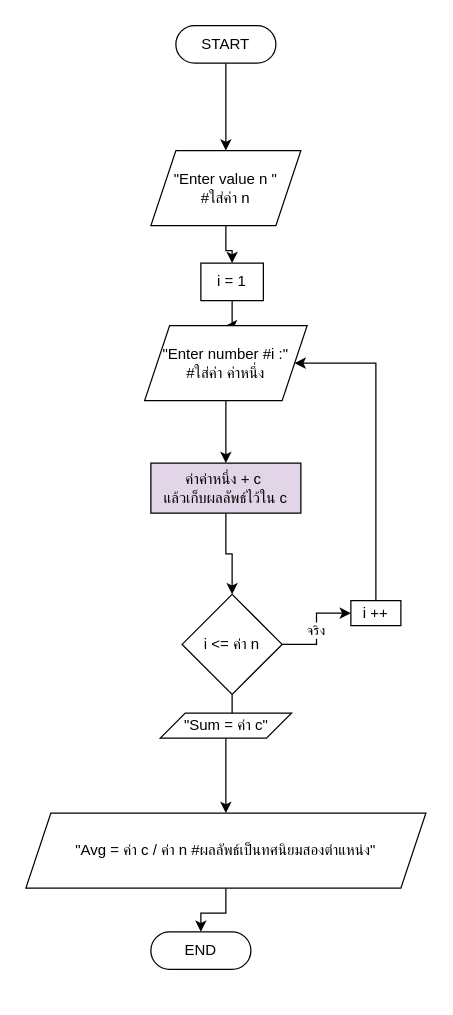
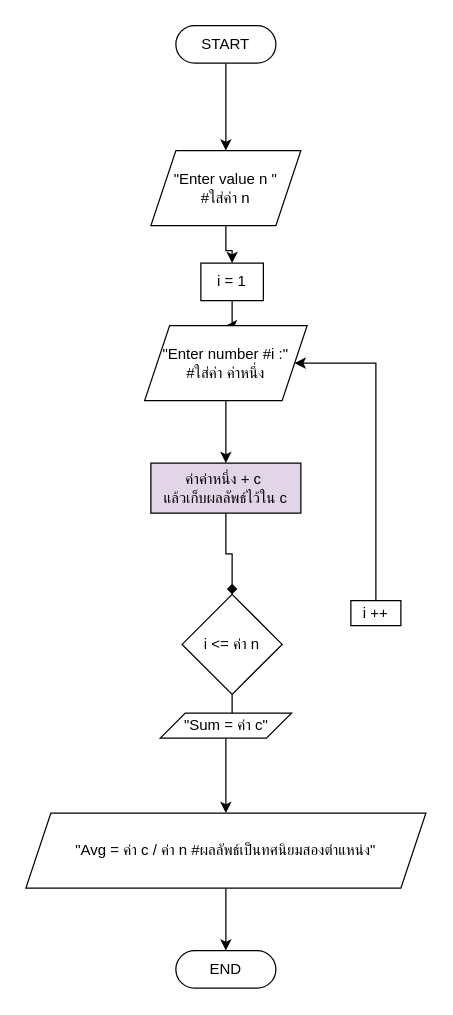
- <mxCell id="17" value="" style="edgeStyle=orthogonalEdgeStyle;rounded=0;orthogonalLoop=1;jettySize=auto;html=1;" edge="1" parent="1" source="18" target="14"><mxGeometry relative="1" as="geometry" /></mxCell>
+ <mxCell id="17" value="" style="edgeStyle=orthogonalEdgeStyle;rounded=0;orthogonalLoop=1;jettySize=auto;html=1;endArrow=diamond;" edge="1" parent="1" source="18" target="14"><mxGeometry relative="1" as="geometry" /></mxCell>
- <mxCell id="11" style="edgeStyle=orthogonalEdgeStyle;rounded=0;orthogonalLoop=1;jettySize=auto;html=1;" edge="1" parent="1" source="14" target="16"><mxGeometry relative="1" as="geometry"><mxPoint x="290" y="410" as="targetPoint" /></mxGeometry></mxCell>
- <mxCell id="12" value="จริง" style="edgeLabel;html=1;align=center;verticalAlign=middle;resizable=0;points=[];" vertex="1" connectable="0" parent="11"><mxGeometry x="-0.032" y="1" relative="1" as="geometry"><mxPoint as="offset" /></mxGeometry></mxCell>
- <mxCell id="4" value="END" style="rounded=1;whiteSpace=wrap;html=1;arcSize=50;" parent="1" vertex="1"><mxGeometry x="120" y="745" width="80" height="30" as="geometry" /></mxCell>
+ <mxCell id="4" value="END" style="rounded=1;whiteSpace=wrap;html=1;arcSize=50;" parent="1" vertex="1"><mxGeometry x="140" y="760" width="80" height="30" as="geometry" /></mxCell>
